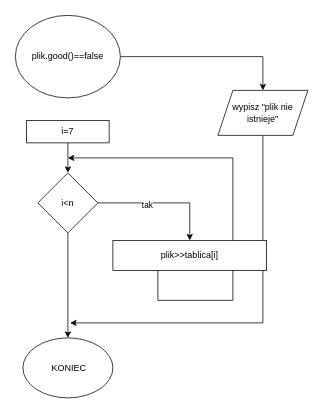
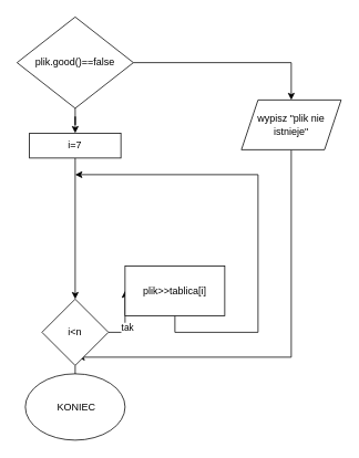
- <mxCell id="4" value="plik.good()==false" style="ellipse;whiteSpace=wrap;html=1;" vertex="1" parent="1"><mxGeometry x="20" y="20" width="140" height="110" as="geometry" /></mxCell>
+ <mxCell id="4" value="plik.good()==false" style="rhombus;whiteSpace=wrap;html=1;" vertex="1" parent="1"><mxGeometry x="20" y="20" width="140" height="110" as="geometry" /></mxCell>
+ <mxCell id="3" value="" style="edgeStyle=orthogonalEdgeStyle;rounded=0;orthogonalLoop=1;jettySize=auto;html=1;" edge="1" parent="1" source="4" target="8"><mxGeometry relative="1" as="geometry" /></mxCell>
- <mxCell id="12" value="i&amp;lt;n" style="rhombus;whiteSpace=wrap;html=1;" vertex="1" parent="1"><mxGeometry x="50" y="230" width="80" height="80" as="geometry" /></mxCell>
+ <mxCell id="12" value="i&amp;lt;n" style="rhombus;whiteSpace=wrap;html=1;" vertex="1" parent="1"><mxGeometry x="50" y="360" width="80" height="80" as="geometry" /></mxCell>
- <mxCell id="14" value="plik&amp;gt;&amp;gt;tablica[i]" style="whiteSpace=wrap;html=1;" vertex="1" parent="1"><mxGeometry x="150" y="320" width="205" height="40" as="geometry" /></mxCell>
+ <mxCell id="14" value="plik&amp;gt;&amp;gt;tablica[i]" style="whiteSpace=wrap;html=1;" vertex="1" parent="1"><mxGeometry x="150" y="320" width="120" height="60" as="geometry" /></mxCell>
